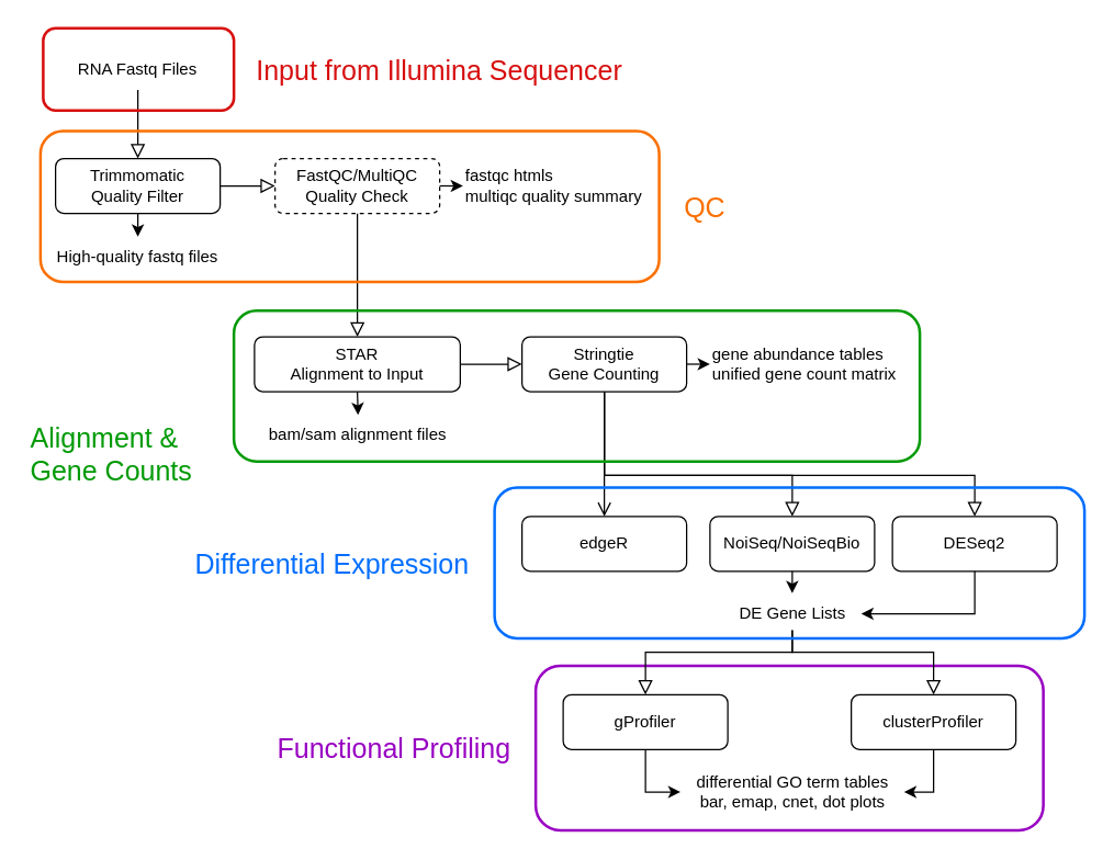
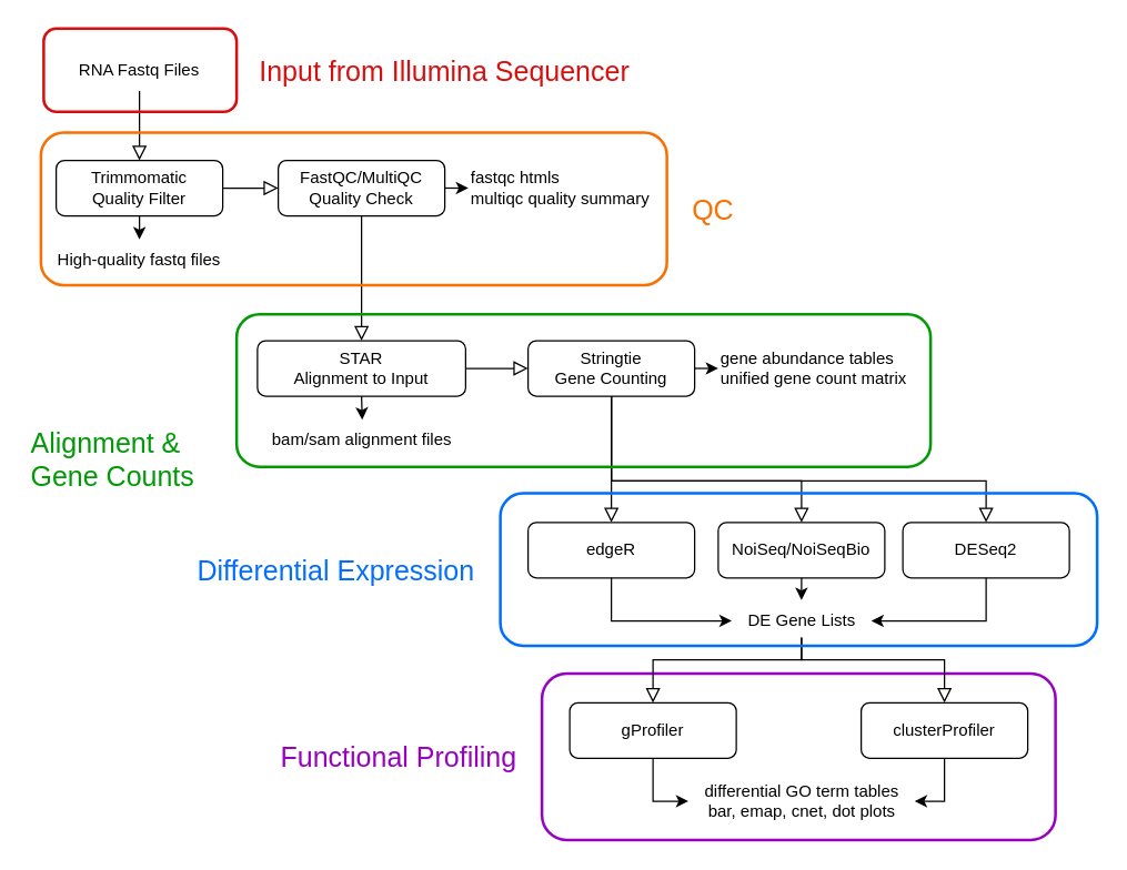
- <mxCell id="9" value="FastQC/MultiQC&lt;br&gt;Quality Check" style="whiteSpace=wrap;html=1;rounded=1;glass=0;strokeWidth=1;shadow=0;dashed=1;" vertex="1" parent="1"><mxGeometry x="200" y="115" width="120" height="40" as="geometry" /></mxCell>
+ <mxCell id="9" value="FastQC/MultiQC&lt;br&gt;Quality Check" style="whiteSpace=wrap;html=1;rounded=1;glass=0;strokeWidth=1;shadow=0;" vertex="1" parent="1"><mxGeometry x="200" y="115" width="120" height="40" as="geometry" /></mxCell>
- <mxCell id="15" value="" style="edgeStyle=orthogonalEdgeStyle;rounded=0;orthogonalLoop=1;jettySize=auto;html=1;endSize=8;endArrow=open;endFill=0;" edge="1" parent="1" source="16" target="21"><mxGeometry relative="1" as="geometry" /></mxCell>
+ <mxCell id="15" value="" style="edgeStyle=orthogonalEdgeStyle;rounded=0;orthogonalLoop=1;jettySize=auto;html=1;endSize=8;endArrow=block;endFill=0;" edge="1" parent="1" source="16" target="21"><mxGeometry relative="1" as="geometry" /></mxCell>
+ <mxCell id="29" value="" style="endArrow=classic;html=1;rounded=0;exitX=0.5;exitY=1;exitDx=0;exitDy=0;entryX=0;entryY=0.5;entryDx=0;entryDy=0;edgeStyle=orthogonalEdgeStyle;" edge="1" parent="1" source="21" target="26"><mxGeometry width="50" height="50" relative="1" as="geometry"><mxPoint x="587" y="426" as="sourcePoint" /><mxPoint x="587" y="442" as="targetPoint" /></mxGeometry></mxCell>
